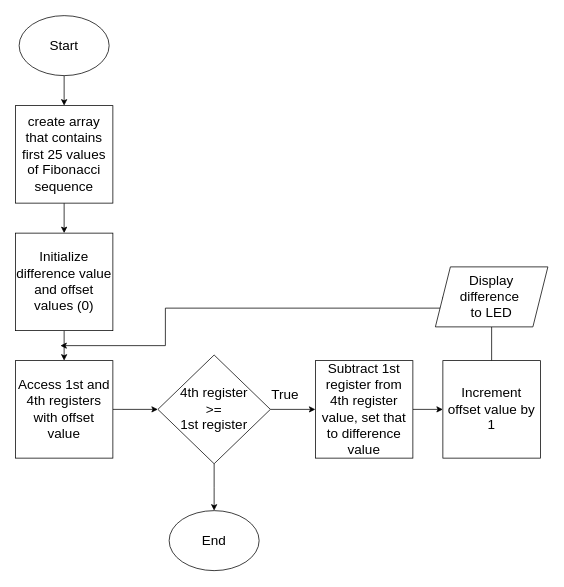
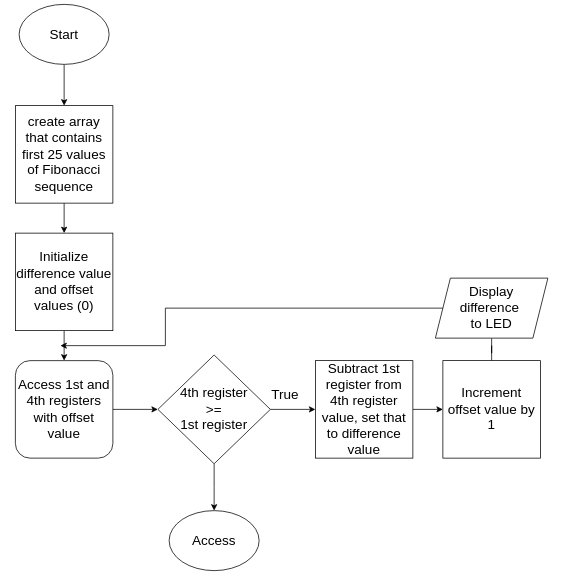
- <mxCell id="3" value="&lt;font style=&quot;font-size: 18px;&quot;&gt;Start&lt;/font&gt;" style="ellipse;whiteSpace=wrap;html=1;" vertex="1" parent="1"><mxGeometry x="25" y="20" width="120" height="80" as="geometry" /></mxCell>
+ <mxCell id="3" value="&lt;font style=&quot;font-size: 18px;&quot;&gt;Start&lt;/font&gt;" style="ellipse;whiteSpace=wrap;html=1;" vertex="1" parent="1"><mxGeometry x="25" y="5" width="120" height="80" as="geometry" /></mxCell>
- <mxCell id="20" value="&lt;font style=&quot;font-size: 18px;&quot;&gt;Display &lt;br&gt;difference&amp;nbsp; &lt;br&gt;to LED&lt;/font&gt;" style="shape=parallelogram;perimeter=parallelogramPerimeter;whiteSpace=wrap;html=1;fixedSize=1;" vertex="1" parent="1"><mxGeometry x="580" y="355" width="150" height="80" as="geometry" /></mxCell>
+ <mxCell id="20" value="&lt;font style=&quot;font-size: 18px;&quot;&gt;Display &lt;br&gt;difference&amp;nbsp; &lt;br&gt;to LED&lt;/font&gt;" style="shape=parallelogram;perimeter=parallelogramPerimeter;whiteSpace=wrap;html=1;fixedSize=1;" vertex="1" parent="1"><mxGeometry x="580" y="370" width="150" height="80" as="geometry" /></mxCell>
- <mxCell id="9" value="&lt;font style=&quot;font-size: 18px;&quot;&gt;Access 1st and 4th registers with offset value&lt;/font&gt;" style="whiteSpace=wrap;html=1;aspect=fixed;" vertex="1" parent="1"><mxGeometry x="20" y="480" width="130" height="130" as="geometry" /></mxCell>
+ <mxCell id="9" value="&lt;font style=&quot;font-size: 18px;&quot;&gt;Access 1st and 4th registers with offset value&lt;/font&gt;" style="whiteSpace=wrap;html=1;aspect=fixed;rounded=1;" vertex="1" parent="1"><mxGeometry x="20" y="480" width="130" height="130" as="geometry" /></mxCell>
- <mxCell id="13" value="&lt;font style=&quot;font-size: 18px;&quot;&gt;End&lt;/font&gt;" style="ellipse;whiteSpace=wrap;html=1;" vertex="1" parent="1"><mxGeometry x="225" y="680" width="120" height="80" as="geometry" /></mxCell>
+ <mxCell id="13" value="&lt;font style=&quot;font-size: 18px;&quot;&gt;Access&lt;/font&gt;" style="ellipse;whiteSpace=wrap;html=1;" vertex="1" parent="1"><mxGeometry x="225" y="680" width="120" height="80" as="geometry" /></mxCell>
